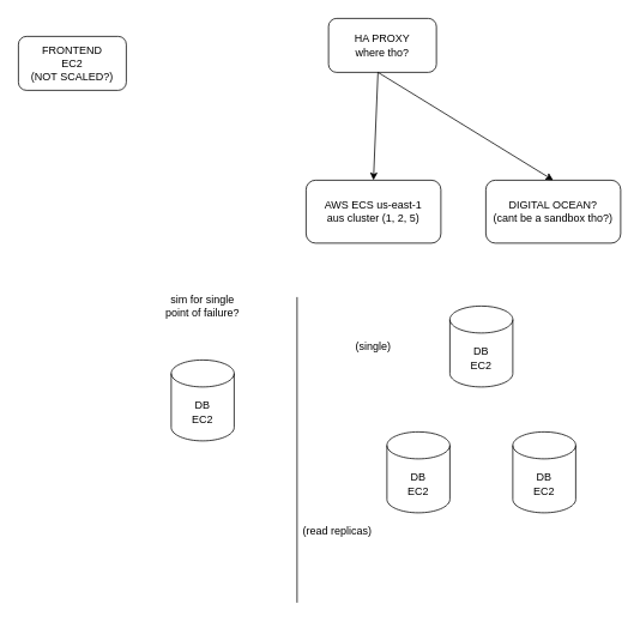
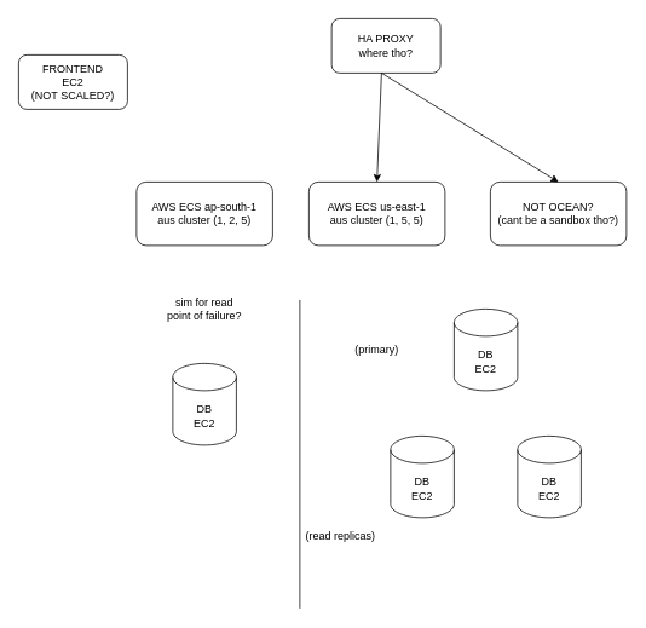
- <mxCell id="2" value="FRONTEND&lt;div&gt;EC2&lt;/div&gt;&lt;div&gt;(NOT SCALED?)&lt;/div&gt;" style="rounded=1;whiteSpace=wrap;html=1;" vertex="1" parent="1"><mxGeometry x="20" y="40" width="120" height="60" as="geometry" /></mxCell>
+ <mxCell id="2" value="FRONTEND&lt;div&gt;EC2&lt;/div&gt;&lt;div&gt;(NOT SCALED?)&lt;/div&gt;" style="rounded=1;whiteSpace=wrap;html=1;" vertex="1" parent="1"><mxGeometry x="20" y="60" width="120" height="60" as="geometry" /></mxCell>
+ <mxCell id="3" value="AWS ECS ap-south-1&lt;div&gt;aus cluster (1, 2, 5)&lt;/div&gt;" style="rounded=1;whiteSpace=wrap;html=1;" vertex="1" parent="1"><mxGeometry x="150" y="200" width="150" height="70" as="geometry" /></mxCell>
- <mxCell id="4" value="AWS ECS us-east-1&lt;div&gt;aus cluster (1, 2, 5)&lt;/div&gt;" style="rounded=1;whiteSpace=wrap;html=1;" vertex="1" parent="1"><mxGeometry x="340" y="200" width="150" height="70" as="geometry" /></mxCell>
+ <mxCell id="4" value="AWS ECS us-east-1&lt;div&gt;aus cluster (1, 5, 5)&lt;/div&gt;" style="rounded=1;whiteSpace=wrap;html=1;" vertex="1" parent="1"><mxGeometry x="340" y="200" width="150" height="70" as="geometry" /></mxCell>
- <mxCell id="5" value="DIGITAL OCEAN?&lt;div&gt;(cant be a sandbox tho?)&lt;/div&gt;" style="rounded=1;whiteSpace=wrap;html=1;" vertex="1" parent="1"><mxGeometry x="540" y="200" width="150" height="70" as="geometry" /></mxCell>
+ <mxCell id="5" value="NOT OCEAN?&lt;div&gt;(cant be a sandbox tho?)&lt;/div&gt;" style="rounded=1;whiteSpace=wrap;html=1;" vertex="1" parent="1"><mxGeometry x="540" y="200" width="150" height="70" as="geometry" /></mxCell>
- <mxCell id="12" value="sim for single point of failure?" style="text;html=1;align=center;verticalAlign=middle;whiteSpace=wrap;rounded=0;" vertex="1" parent="1"><mxGeometry x="180" y="310" width="90" height="60" as="geometry" /></mxCell>
+ <mxCell id="12" value="sim for read point of failure?" style="text;html=1;align=center;verticalAlign=middle;whiteSpace=wrap;rounded=0;" vertex="1" parent="1"><mxGeometry x="180" y="310" width="90" height="60" as="geometry" /></mxCell>
- <mxCell id="16" value="(single)" style="text;html=1;align=center;verticalAlign=middle;whiteSpace=wrap;rounded=0;" vertex="1" parent="1"><mxGeometry x="370" y="355" width="90" height="60" as="geometry" /></mxCell>
+ <mxCell id="16" value="(primary)" style="text;html=1;align=center;verticalAlign=middle;whiteSpace=wrap;rounded=0;" vertex="1" parent="1"><mxGeometry x="370" y="355" width="90" height="60" as="geometry" /></mxCell>
